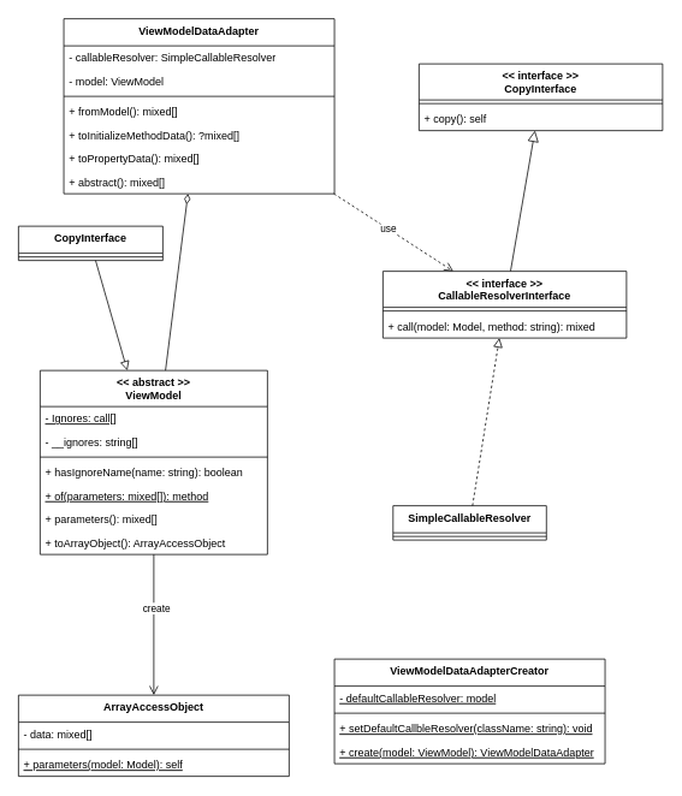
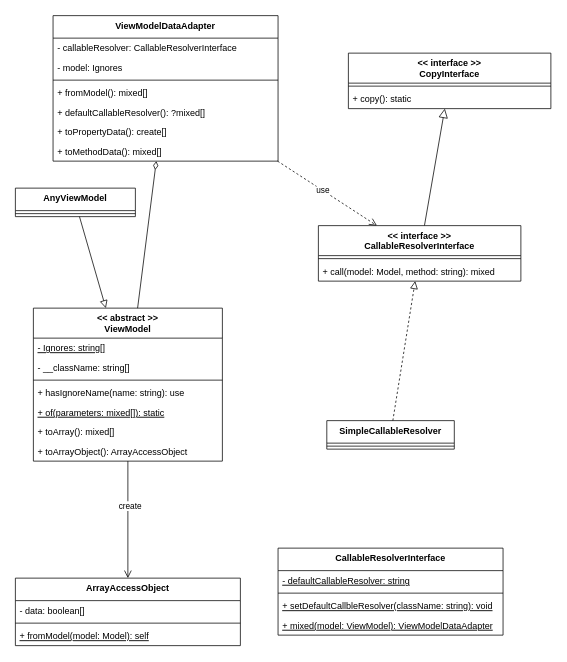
- <mxCell id="14" value="- callableResolver: SimpleCallableResolver" style="text;strokeColor=none;fillColor=none;align=left;verticalAlign=top;spacingLeft=4;spacingRight=4;overflow=hidden;rotatable=0;points=[[0,0.5],[1,0.5]];portConstraint=eastwest;" parent="13" vertex="1"><mxGeometry y="30" width="300" height="26" as="geometry" /></mxCell>
+ <mxCell id="14" value="- callableResolver: CallableResolverInterface" style="text;strokeColor=none;fillColor=none;align=left;verticalAlign=top;spacingLeft=4;spacingRight=4;overflow=hidden;rotatable=0;points=[[0,0.5],[1,0.5]];portConstraint=eastwest;" parent="13" vertex="1"><mxGeometry y="30" width="300" height="26" as="geometry" /></mxCell>
- <mxCell id="15" value="- model: ViewModel" style="text;strokeColor=none;fillColor=none;align=left;verticalAlign=top;spacingLeft=4;spacingRight=4;overflow=hidden;rotatable=0;points=[[0,0.5],[1,0.5]];portConstraint=eastwest;" parent="13" vertex="1"><mxGeometry y="56" width="300" height="26" as="geometry" /></mxCell>
+ <mxCell id="15" value="- model: Ignores" style="text;strokeColor=none;fillColor=none;align=left;verticalAlign=top;spacingLeft=4;spacingRight=4;overflow=hidden;rotatable=0;points=[[0,0.5],[1,0.5]];portConstraint=eastwest;" parent="13" vertex="1"><mxGeometry y="56" width="300" height="26" as="geometry" /></mxCell>
- <mxCell id="44" value="+ copy(): self" style="text;strokeColor=none;fillColor=none;align=left;verticalAlign=top;spacingLeft=4;spacingRight=4;overflow=hidden;rotatable=0;points=[[0,0.5],[1,0.5]];portConstraint=eastwest;" parent="42" vertex="1"><mxGeometry y="48" width="270" height="26" as="geometry" /></mxCell>
+ <mxCell id="44" value="+ copy(): static" style="text;strokeColor=none;fillColor=none;align=left;verticalAlign=top;spacingLeft=4;spacingRight=4;overflow=hidden;rotatable=0;points=[[0,0.5],[1,0.5]];portConstraint=eastwest;" parent="42" vertex="1"><mxGeometry y="48" width="270" height="26" as="geometry" /></mxCell>
- <mxCell id="18" value="+ toInitializeMethodData(): ?mixed[]" style="text;strokeColor=none;fillColor=none;align=left;verticalAlign=top;spacingLeft=4;spacingRight=4;overflow=hidden;rotatable=0;points=[[0,0.5],[1,0.5]];portConstraint=eastwest;" vertex="1" parent="13"><mxGeometry y="116" width="300" height="26" as="geometry" /></mxCell>
+ <mxCell id="18" value="+ defaultCallableResolver(): ?mixed[]" style="text;strokeColor=none;fillColor=none;align=left;verticalAlign=top;spacingLeft=4;spacingRight=4;overflow=hidden;rotatable=0;points=[[0,0.5],[1,0.5]];portConstraint=eastwest;" vertex="1" parent="13"><mxGeometry y="116" width="300" height="26" as="geometry" /></mxCell>
- <mxCell id="19" value="+ toPropertyData(): mixed[]" style="text;strokeColor=none;fillColor=none;align=left;verticalAlign=top;spacingLeft=4;spacingRight=4;overflow=hidden;rotatable=0;points=[[0,0.5],[1,0.5]];portConstraint=eastwest;" vertex="1" parent="13"><mxGeometry y="142" width="300" height="26" as="geometry" /></mxCell>
+ <mxCell id="19" value="+ toPropertyData(): create[]" style="text;strokeColor=none;fillColor=none;align=left;verticalAlign=top;spacingLeft=4;spacingRight=4;overflow=hidden;rotatable=0;points=[[0,0.5],[1,0.5]];portConstraint=eastwest;" vertex="1" parent="13"><mxGeometry y="142" width="300" height="26" as="geometry" /></mxCell>
- <mxCell id="20" value="+ abstract(): mixed[]" style="text;strokeColor=none;fillColor=none;align=left;verticalAlign=top;spacingLeft=4;spacingRight=4;overflow=hidden;rotatable=0;points=[[0,0.5],[1,0.5]];portConstraint=eastwest;" parent="13" vertex="1"><mxGeometry y="168" width="300" height="26" as="geometry" /></mxCell>
+ <mxCell id="20" value="+ toMethodData(): mixed[]" style="text;strokeColor=none;fillColor=none;align=left;verticalAlign=top;spacingLeft=4;spacingRight=4;overflow=hidden;rotatable=0;points=[[0,0.5],[1,0.5]];portConstraint=eastwest;" parent="13" vertex="1"><mxGeometry y="168" width="300" height="26" as="geometry" /></mxCell>
- <mxCell id="28" value="CopyInterface" style="swimlane;fontStyle=1;align=center;verticalAlign=top;childLayout=stackLayout;horizontal=1;startSize=30;horizontalStack=0;resizeParent=1;resizeParentMax=0;resizeLast=0;collapsible=1;marginBottom=0;" parent="1" vertex="1"><mxGeometry x="20" y="250" width="160" height="38" as="geometry" /></mxCell>
+ <mxCell id="28" value="AnyViewModel" style="swimlane;fontStyle=1;align=center;verticalAlign=top;childLayout=stackLayout;horizontal=1;startSize=30;horizontalStack=0;resizeParent=1;resizeParentMax=0;resizeLast=0;collapsible=1;marginBottom=0;" parent="1" vertex="1"><mxGeometry x="20" y="250" width="160" height="38" as="geometry" /></mxCell>
- <mxCell id="3" value="- Ignores: call[]" style="text;strokeColor=none;fillColor=none;align=left;verticalAlign=top;spacingLeft=4;spacingRight=4;overflow=hidden;rotatable=0;points=[[0,0.5],[1,0.5]];portConstraint=eastwest;fontStyle=4" parent="2" vertex="1"><mxGeometry y="40" width="252" height="26" as="geometry" /></mxCell>
+ <mxCell id="3" value="- Ignores: string[]" style="text;strokeColor=none;fillColor=none;align=left;verticalAlign=top;spacingLeft=4;spacingRight=4;overflow=hidden;rotatable=0;points=[[0,0.5],[1,0.5]];portConstraint=eastwest;fontStyle=4" parent="2" vertex="1"><mxGeometry y="40" width="252" height="26" as="geometry" /></mxCell>
- <mxCell id="4" value="- __ignores: string[]" style="text;strokeColor=none;fillColor=none;align=left;verticalAlign=top;spacingLeft=4;spacingRight=4;overflow=hidden;rotatable=0;points=[[0,0.5],[1,0.5]];portConstraint=eastwest;" parent="2" vertex="1"><mxGeometry y="66" width="252" height="26" as="geometry" /></mxCell>
+ <mxCell id="4" value="- __className: string[]" style="text;strokeColor=none;fillColor=none;align=left;verticalAlign=top;spacingLeft=4;spacingRight=4;overflow=hidden;rotatable=0;points=[[0,0.5],[1,0.5]];portConstraint=eastwest;" parent="2" vertex="1"><mxGeometry y="66" width="252" height="26" as="geometry" /></mxCell>
- <mxCell id="6" value="+ hasIgnoreName(name: string): boolean" style="text;strokeColor=none;fillColor=none;align=left;verticalAlign=top;spacingLeft=4;spacingRight=4;overflow=hidden;rotatable=0;points=[[0,0.5],[1,0.5]];portConstraint=eastwest;" parent="2" vertex="1"><mxGeometry y="100" width="252" height="26" as="geometry" /></mxCell>
+ <mxCell id="6" value="+ hasIgnoreName(name: string): use" style="text;strokeColor=none;fillColor=none;align=left;verticalAlign=top;spacingLeft=4;spacingRight=4;overflow=hidden;rotatable=0;points=[[0,0.5],[1,0.5]];portConstraint=eastwest;" parent="2" vertex="1"><mxGeometry y="100" width="252" height="26" as="geometry" /></mxCell>
- <mxCell id="7" value="+ of(parameters: mixed[]): method" style="text;strokeColor=none;fillColor=none;align=left;verticalAlign=top;spacingLeft=4;spacingRight=4;overflow=hidden;rotatable=0;points=[[0,0.5],[1,0.5]];portConstraint=eastwest;fontStyle=4" parent="2" vertex="1"><mxGeometry y="126" width="252" height="26" as="geometry" /></mxCell>
+ <mxCell id="7" value="+ of(parameters: mixed[]): static" style="text;strokeColor=none;fillColor=none;align=left;verticalAlign=top;spacingLeft=4;spacingRight=4;overflow=hidden;rotatable=0;points=[[0,0.5],[1,0.5]];portConstraint=eastwest;fontStyle=4" parent="2" vertex="1"><mxGeometry y="126" width="252" height="26" as="geometry" /></mxCell>
- <mxCell id="8" value="+ parameters(): mixed[]" style="text;strokeColor=none;fillColor=none;align=left;verticalAlign=top;spacingLeft=4;spacingRight=4;overflow=hidden;rotatable=0;points=[[0,0.5],[1,0.5]];portConstraint=eastwest;fontStyle=0" parent="2" vertex="1"><mxGeometry y="152" width="252" height="26" as="geometry" /></mxCell>
+ <mxCell id="8" value="+ toArray(): mixed[]" style="text;strokeColor=none;fillColor=none;align=left;verticalAlign=top;spacingLeft=4;spacingRight=4;overflow=hidden;rotatable=0;points=[[0,0.5],[1,0.5]];portConstraint=eastwest;fontStyle=0" parent="2" vertex="1"><mxGeometry y="152" width="252" height="26" as="geometry" /></mxCell>
- <mxCell id="31" value="ViewModelDataAdapterCreator" style="swimlane;fontStyle=1;align=center;verticalAlign=top;childLayout=stackLayout;horizontal=1;startSize=30;horizontalStack=0;resizeParent=1;resizeParentMax=0;resizeLast=0;collapsible=1;marginBottom=0;" parent="1" vertex="1"><mxGeometry x="370.24" y="730" width="300" height="116" as="geometry" /></mxCell>
+ <mxCell id="31" value="CallableResolverInterface" style="swimlane;fontStyle=1;align=center;verticalAlign=top;childLayout=stackLayout;horizontal=1;startSize=30;horizontalStack=0;resizeParent=1;resizeParentMax=0;resizeLast=0;collapsible=1;marginBottom=0;" parent="1" vertex="1"><mxGeometry x="370.24" y="730" width="300" height="116" as="geometry" /></mxCell>
- <mxCell id="32" value="- defaultCallableResolver: model" style="text;strokeColor=none;fillColor=none;align=left;verticalAlign=top;spacingLeft=4;spacingRight=4;overflow=hidden;rotatable=0;points=[[0,0.5],[1,0.5]];portConstraint=eastwest;fontStyle=4" parent="31" vertex="1"><mxGeometry y="30" width="300" height="26" as="geometry" /></mxCell>
+ <mxCell id="32" value="- defaultCallableResolver: string" style="text;strokeColor=none;fillColor=none;align=left;verticalAlign=top;spacingLeft=4;spacingRight=4;overflow=hidden;rotatable=0;points=[[0,0.5],[1,0.5]];portConstraint=eastwest;fontStyle=4" parent="31" vertex="1"><mxGeometry y="30" width="300" height="26" as="geometry" /></mxCell>
- <mxCell id="37" value="- data: mixed[]" style="text;strokeColor=none;fillColor=none;align=left;verticalAlign=top;spacingLeft=4;spacingRight=4;overflow=hidden;rotatable=0;points=[[0,0.5],[1,0.5]];portConstraint=eastwest;fontStyle=0" parent="36" vertex="1"><mxGeometry y="30" width="300" height="26" as="geometry" /></mxCell>
+ <mxCell id="37" value="- data: boolean[]" style="text;strokeColor=none;fillColor=none;align=left;verticalAlign=top;spacingLeft=4;spacingRight=4;overflow=hidden;rotatable=0;points=[[0,0.5],[1,0.5]];portConstraint=eastwest;fontStyle=0" parent="36" vertex="1"><mxGeometry y="30" width="300" height="26" as="geometry" /></mxCell>
- <mxCell id="35" value="+ create(model: ViewModel): ViewModelDataAdapter" style="text;strokeColor=none;fillColor=none;align=left;verticalAlign=top;spacingLeft=4;spacingRight=4;overflow=hidden;rotatable=0;points=[[0,0.5],[1,0.5]];portConstraint=eastwest;fontStyle=4" parent="31" vertex="1"><mxGeometry y="90" width="300" height="26" as="geometry" /></mxCell>
+ <mxCell id="35" value="+ mixed(model: ViewModel): ViewModelDataAdapter" style="text;strokeColor=none;fillColor=none;align=left;verticalAlign=top;spacingLeft=4;spacingRight=4;overflow=hidden;rotatable=0;points=[[0,0.5],[1,0.5]];portConstraint=eastwest;fontStyle=4" parent="31" vertex="1"><mxGeometry y="90" width="300" height="26" as="geometry" /></mxCell>
- <mxCell id="39" value="+ parameters(model: Model): self" style="text;strokeColor=none;fillColor=none;align=left;verticalAlign=top;spacingLeft=4;spacingRight=4;overflow=hidden;rotatable=0;points=[[0,0.5],[1,0.5]];portConstraint=eastwest;fontStyle=4" parent="36" vertex="1"><mxGeometry y="64" width="300" height="26" as="geometry" /></mxCell>
+ <mxCell id="39" value="+ fromModel(model: Model): self" style="text;strokeColor=none;fillColor=none;align=left;verticalAlign=top;spacingLeft=4;spacingRight=4;overflow=hidden;rotatable=0;points=[[0,0.5],[1,0.5]];portConstraint=eastwest;fontStyle=4" parent="36" vertex="1"><mxGeometry y="64" width="300" height="26" as="geometry" /></mxCell>
